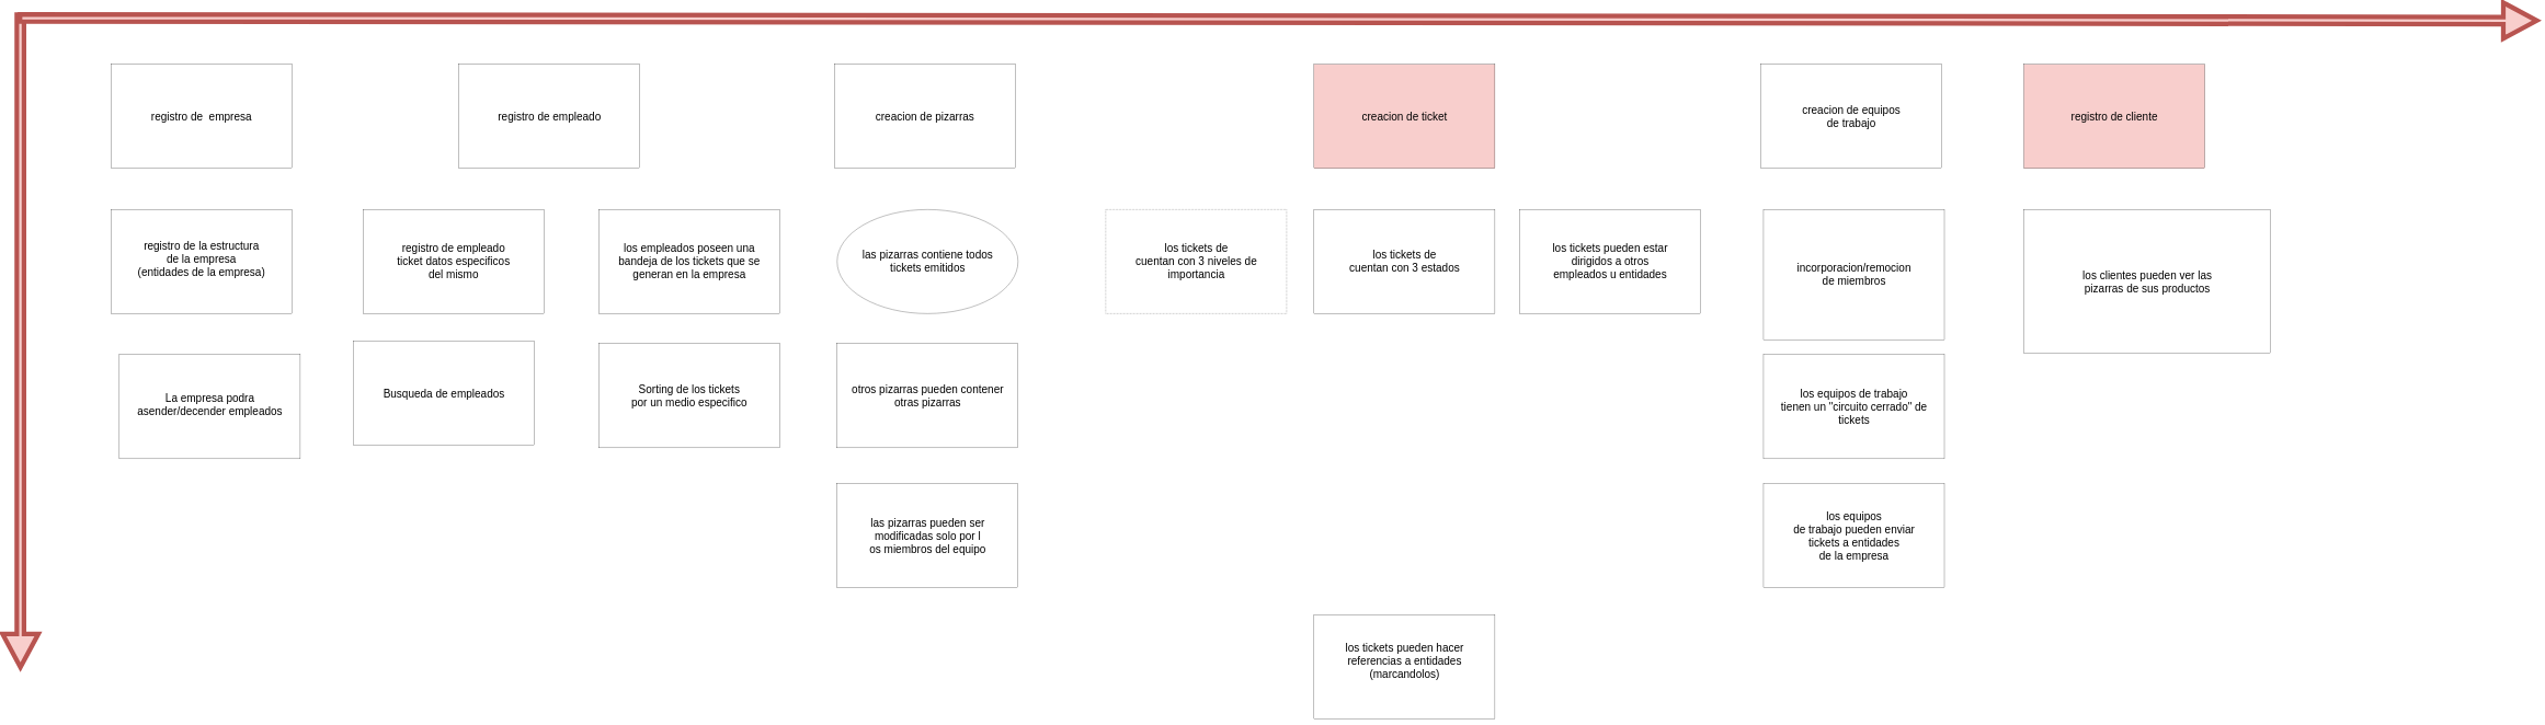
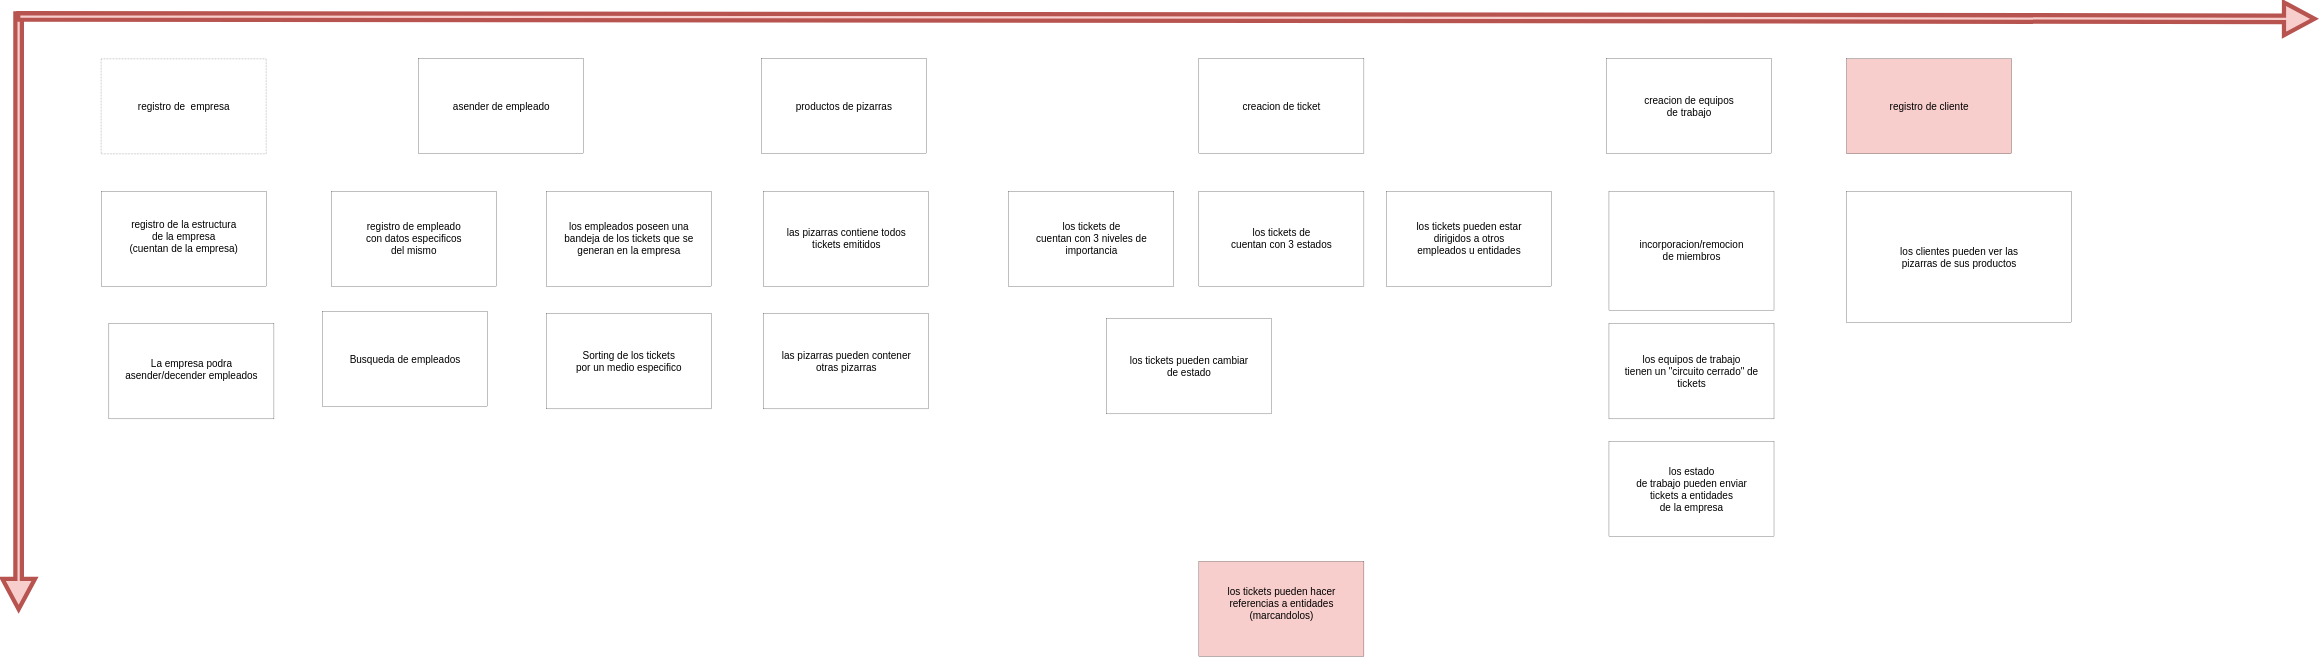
- <mxCell id="4" value="&lt;div style=&quot;font-size: 40px&quot;&gt;&lt;font style=&quot;font-size: 40px&quot;&gt;registro de&amp;nbsp; empresa&lt;/font&gt;&lt;/div&gt;" style="html=1;" parent="1" vertex="1"><mxGeometry x="360" y="210" width="660" height="380" as="geometry" /></mxCell>
+ <mxCell id="4" value="&lt;div style=&quot;font-size: 40px&quot;&gt;&lt;font style=&quot;font-size: 40px&quot;&gt;registro de&amp;nbsp; empresa&lt;/font&gt;&lt;/div&gt;" style="html=1;dashed=1;" parent="1" vertex="1"><mxGeometry x="360" y="210" width="660" height="380" as="geometry" /></mxCell>
- <mxCell id="6" value="&lt;div style=&quot;font-size: 40px&quot;&gt;&lt;font style=&quot;font-size: 40px&quot;&gt;registro de empleado&lt;br&gt;&lt;/font&gt;&lt;/div&gt;" style="html=1;" parent="1" vertex="1"><mxGeometry x="1630" y="210" width="660" height="380" as="geometry" /></mxCell>
+ <mxCell id="6" value="&lt;div style=&quot;font-size: 40px&quot;&gt;&lt;font style=&quot;font-size: 40px&quot;&gt;asender de empleado&lt;br&gt;&lt;/font&gt;&lt;/div&gt;" style="html=1;" parent="1" vertex="1"><mxGeometry x="1630" y="210" width="660" height="380" as="geometry" /></mxCell>
- <mxCell id="14" value="&lt;div style=&quot;font-size: 40px&quot;&gt;&lt;font style=&quot;font-size: 40px&quot;&gt;creacion de pizarras&lt;br&gt;&lt;/font&gt;&lt;/div&gt;" style="html=1;" parent="1" vertex="1"><mxGeometry x="3000" y="210" width="660" height="380" as="geometry" /></mxCell>
+ <mxCell id="14" value="&lt;div style=&quot;font-size: 40px&quot;&gt;&lt;font style=&quot;font-size: 40px&quot;&gt;productos de pizarras&lt;br&gt;&lt;/font&gt;&lt;/div&gt;" style="html=1;" parent="1" vertex="1"><mxGeometry x="3000" y="210" width="660" height="380" as="geometry" /></mxCell>
- <mxCell id="9" value="&lt;div style=&quot;font-size: 40px&quot;&gt;&lt;font style=&quot;font-size: 40px&quot;&gt;creacion de ticket&lt;br&gt;&lt;/font&gt;&lt;/div&gt;" style="html=1;fillColor=#f8cecc;" parent="1" vertex="1"><mxGeometry x="4750" y="210" width="660" height="380" as="geometry" /></mxCell>
+ <mxCell id="9" value="&lt;div style=&quot;font-size: 40px&quot;&gt;&lt;font style=&quot;font-size: 40px&quot;&gt;creacion de ticket&lt;br&gt;&lt;/font&gt;&lt;/div&gt;" style="html=1;" parent="1" vertex="1"><mxGeometry x="4750" y="210" width="660" height="380" as="geometry" /></mxCell>
- <mxCell id="5" value="&lt;div style=&quot;font-size: 40px&quot;&gt;&lt;font style=&quot;font-size: 40px&quot;&gt;registro de la estructura &lt;br&gt;&lt;/font&gt;&lt;/div&gt;&lt;div style=&quot;font-size: 40px&quot;&gt;&lt;font style=&quot;font-size: 40px&quot;&gt;de la empresa&lt;/font&gt;&lt;/div&gt;&lt;div style=&quot;font-size: 40px&quot;&gt;&lt;font style=&quot;font-size: 40px&quot;&gt;(entidades de la empresa)&lt;/font&gt;&lt;/div&gt;&lt;div&gt;&lt;br&gt;&lt;/div&gt;" style="html=1;" parent="1" vertex="1"><mxGeometry x="360" y="740" width="660" height="380" as="geometry" /></mxCell>
+ <mxCell id="5" value="&lt;div style=&quot;font-size: 40px&quot;&gt;&lt;font style=&quot;font-size: 40px&quot;&gt;registro de la estructura &lt;br&gt;&lt;/font&gt;&lt;/div&gt;&lt;div style=&quot;font-size: 40px&quot;&gt;&lt;font style=&quot;font-size: 40px&quot;&gt;de la empresa&lt;/font&gt;&lt;/div&gt;&lt;div style=&quot;font-size: 40px&quot;&gt;&lt;font style=&quot;font-size: 40px&quot;&gt;(cuentan de la empresa)&lt;/font&gt;&lt;/div&gt;&lt;div&gt;&lt;br&gt;&lt;/div&gt;" style="html=1;" parent="1" vertex="1"><mxGeometry x="360" y="740" width="660" height="380" as="geometry" /></mxCell>
- <mxCell id="7" value="&lt;div style=&quot;font-size: 40px&quot;&gt;&lt;font style=&quot;font-size: 40px&quot;&gt;registro de empleado&lt;br&gt;&lt;/font&gt;&lt;/div&gt;&lt;div style=&quot;font-size: 40px&quot;&gt;&lt;font style=&quot;font-size: 40px&quot;&gt;ticket datos especificos &lt;br&gt;&lt;/font&gt;&lt;/div&gt;&lt;div style=&quot;font-size: 40px&quot;&gt;&lt;font style=&quot;font-size: 40px&quot;&gt;del mismo&lt;br&gt;&lt;/font&gt;&lt;/div&gt;" style="html=1;" parent="1" vertex="1"><mxGeometry x="1280" y="740" width="660" height="380" as="geometry" /></mxCell>
+ <mxCell id="7" value="&lt;div style=&quot;font-size: 40px&quot;&gt;&lt;font style=&quot;font-size: 40px&quot;&gt;registro de empleado&lt;br&gt;&lt;/font&gt;&lt;/div&gt;&lt;div style=&quot;font-size: 40px&quot;&gt;&lt;font style=&quot;font-size: 40px&quot;&gt;con datos especificos &lt;br&gt;&lt;/font&gt;&lt;/div&gt;&lt;div style=&quot;font-size: 40px&quot;&gt;&lt;font style=&quot;font-size: 40px&quot;&gt;del mismo&lt;br&gt;&lt;/font&gt;&lt;/div&gt;" style="html=1;" parent="1" vertex="1"><mxGeometry x="1280" y="740" width="660" height="380" as="geometry" /></mxCell>
- <mxCell id="15" value="&lt;div style=&quot;font-size: 40px&quot;&gt;&lt;font style=&quot;font-size: 40px&quot;&gt;las pizarras contiene todos&lt;/font&gt;&lt;/div&gt;&lt;div style=&quot;font-size: 40px&quot;&gt;&lt;font style=&quot;font-size: 40px&quot;&gt;tickets emitidos&lt;br&gt;&lt;/font&gt;&lt;/div&gt;" style="ellipse;html=1;" parent="1" vertex="1"><mxGeometry x="3010" y="740" width="660" height="380" as="geometry" /></mxCell>
+ <mxCell id="15" value="&lt;div style=&quot;font-size: 40px&quot;&gt;&lt;font style=&quot;font-size: 40px&quot;&gt;las pizarras contiene todos&lt;/font&gt;&lt;/div&gt;&lt;div style=&quot;font-size: 40px&quot;&gt;&lt;font style=&quot;font-size: 40px&quot;&gt;tickets emitidos&lt;br&gt;&lt;/font&gt;&lt;/div&gt;" style="html=1;" parent="1" vertex="1"><mxGeometry x="3010" y="740" width="660" height="380" as="geometry" /></mxCell>
- <mxCell id="10" value="&lt;div style=&quot;font-size: 40px&quot;&gt;&lt;font style=&quot;font-size: 40px&quot;&gt;los tickets de &lt;br&gt;&lt;/font&gt;&lt;/div&gt;&lt;div style=&quot;font-size: 40px&quot;&gt;&lt;font style=&quot;font-size: 40px&quot;&gt;cuentan con 3 niveles de&lt;/font&gt;&lt;/div&gt;&lt;div style=&quot;font-size: 40px&quot;&gt;&lt;font style=&quot;font-size: 40px&quot;&gt;importancia&lt;br&gt;&lt;/font&gt;&lt;/div&gt;" style="html=1;dashed=1;" parent="1" vertex="1"><mxGeometry x="3990" y="740" width="660" height="380" as="geometry" /></mxCell>
+ <mxCell id="10" value="&lt;div style=&quot;font-size: 40px&quot;&gt;&lt;font style=&quot;font-size: 40px&quot;&gt;los tickets de &lt;br&gt;&lt;/font&gt;&lt;/div&gt;&lt;div style=&quot;font-size: 40px&quot;&gt;&lt;font style=&quot;font-size: 40px&quot;&gt;cuentan con 3 niveles de&lt;/font&gt;&lt;/div&gt;&lt;div style=&quot;font-size: 40px&quot;&gt;&lt;font style=&quot;font-size: 40px&quot;&gt;importancia&lt;br&gt;&lt;/font&gt;&lt;/div&gt;" style="html=1;" parent="1" vertex="1"><mxGeometry x="3990" y="740" width="660" height="380" as="geometry" /></mxCell>
- <mxCell id="16" value="&lt;div style=&quot;font-size: 40px&quot;&gt;&lt;font style=&quot;font-size: 40px&quot;&gt;otros pizarras pueden contener&lt;/font&gt;&lt;/div&gt;&lt;div style=&quot;font-size: 40px&quot;&gt;&lt;font style=&quot;font-size: 40px&quot;&gt; otras pizarras&lt;br&gt;&lt;/font&gt;&lt;/div&gt;" style="html=1;" parent="1" vertex="1"><mxGeometry x="3010" y="1230" width="660" height="380" as="geometry" /></mxCell>
+ <mxCell id="16" value="&lt;div style=&quot;font-size: 40px&quot;&gt;&lt;font style=&quot;font-size: 40px&quot;&gt;las pizarras pueden contener&lt;/font&gt;&lt;/div&gt;&lt;div style=&quot;font-size: 40px&quot;&gt;&lt;font style=&quot;font-size: 40px&quot;&gt; otras pizarras&lt;br&gt;&lt;/font&gt;&lt;/div&gt;" style="html=1;" parent="1" vertex="1"><mxGeometry x="3010" y="1230" width="660" height="380" as="geometry" /></mxCell>
+ <mxCell id="27" value="&lt;div style=&quot;font-size: 40px&quot;&gt;&lt;font style=&quot;font-size: 40px&quot;&gt;los tickets pueden cambiar&lt;/font&gt;&lt;/div&gt;&lt;div style=&quot;font-size: 40px&quot;&gt;&lt;font style=&quot;font-size: 40px&quot;&gt; de estado&lt;br&gt;&lt;/font&gt;&lt;/div&gt;" style="html=1;" vertex="1" parent="1"><mxGeometry x="4380" y="1250" width="660" height="380" as="geometry" /></mxCell>
- <mxCell id="25" value="&lt;div style=&quot;font-size: 40px&quot;&gt;&lt;font style=&quot;font-size: 40px&quot;&gt;las pizarras pueden ser&lt;/font&gt;&lt;/div&gt;&lt;div style=&quot;font-size: 40px&quot;&gt;&lt;font style=&quot;font-size: 40px&quot;&gt; modificadas solo por l&lt;/font&gt;&lt;/div&gt;&lt;div style=&quot;font-size: 40px&quot;&gt;&lt;font style=&quot;font-size: 40px&quot;&gt;os miembros del equipo&lt;br&gt;&lt;/font&gt;&lt;/div&gt;" style="html=1;" vertex="1" parent="1"><mxGeometry x="3010" y="1740" width="660" height="380" as="geometry" /></mxCell>
- <mxCell id="22" value="&lt;div style=&quot;font-size: 40px&quot;&gt;&lt;font style=&quot;font-size: 40px&quot;&gt;los equipos &lt;br&gt;&lt;/font&gt;&lt;/div&gt;&lt;div style=&quot;font-size: 40px&quot;&gt;&lt;font style=&quot;font-size: 40px&quot;&gt;de trabajo pueden enviar&lt;/font&gt;&lt;/div&gt;&lt;div style=&quot;font-size: 40px&quot;&gt;&lt;font style=&quot;font-size: 40px&quot;&gt; tickets a entidades &lt;br&gt;&lt;/font&gt;&lt;/div&gt;&lt;div style=&quot;font-size: 40px&quot;&gt;&lt;font style=&quot;font-size: 40px&quot;&gt;de la empresa&lt;br&gt;&lt;/font&gt;&lt;/div&gt;" style="html=1;" parent="1" vertex="1"><mxGeometry x="6390" y="1740" width="660" height="380" as="geometry" /></mxCell>
+ <mxCell id="22" value="&lt;div style=&quot;font-size: 40px&quot;&gt;&lt;font style=&quot;font-size: 40px&quot;&gt;los estado &lt;br&gt;&lt;/font&gt;&lt;/div&gt;&lt;div style=&quot;font-size: 40px&quot;&gt;&lt;font style=&quot;font-size: 40px&quot;&gt;de trabajo pueden enviar&lt;/font&gt;&lt;/div&gt;&lt;div style=&quot;font-size: 40px&quot;&gt;&lt;font style=&quot;font-size: 40px&quot;&gt; tickets a entidades &lt;br&gt;&lt;/font&gt;&lt;/div&gt;&lt;div style=&quot;font-size: 40px&quot;&gt;&lt;font style=&quot;font-size: 40px&quot;&gt;de la empresa&lt;br&gt;&lt;/font&gt;&lt;/div&gt;" style="html=1;" parent="1" vertex="1"><mxGeometry x="6390" y="1740" width="660" height="380" as="geometry" /></mxCell>
- <mxCell id="13" value="&lt;div style=&quot;font-size: 40px&quot;&gt;&lt;font style=&quot;font-size: 40px&quot;&gt;los tickets pueden hacer&lt;/font&gt;&lt;/div&gt;&lt;div style=&quot;font-size: 40px&quot;&gt;&lt;font style=&quot;font-size: 40px&quot;&gt; referencias a entidades&lt;/font&gt;&lt;/div&gt;&lt;div style=&quot;font-size: 40px&quot;&gt;&lt;font style=&quot;font-size: 40px&quot;&gt;(marcandolos)&lt;br&gt;&lt;/font&gt;&lt;/div&gt;&lt;div style=&quot;font-size: 40px&quot;&gt;&lt;font style=&quot;font-size: 40px&quot;&gt;&lt;br&gt;&lt;/font&gt;&lt;/div&gt;" style="html=1;" parent="1" vertex="1"><mxGeometry x="4750" y="2220" width="660" height="380" as="geometry" /></mxCell>
+ <mxCell id="13" value="&lt;div style=&quot;font-size: 40px&quot;&gt;&lt;font style=&quot;font-size: 40px&quot;&gt;los tickets pueden hacer&lt;/font&gt;&lt;/div&gt;&lt;div style=&quot;font-size: 40px&quot;&gt;&lt;font style=&quot;font-size: 40px&quot;&gt; referencias a entidades&lt;/font&gt;&lt;/div&gt;&lt;div style=&quot;font-size: 40px&quot;&gt;&lt;font style=&quot;font-size: 40px&quot;&gt;(marcandolos)&lt;br&gt;&lt;/font&gt;&lt;/div&gt;&lt;div style=&quot;font-size: 40px&quot;&gt;&lt;font style=&quot;font-size: 40px&quot;&gt;&lt;br&gt;&lt;/font&gt;&lt;/div&gt;" style="html=1;fillColor=#f8cecc;" parent="1" vertex="1"><mxGeometry x="4750" y="2220" width="660" height="380" as="geometry" /></mxCell>
